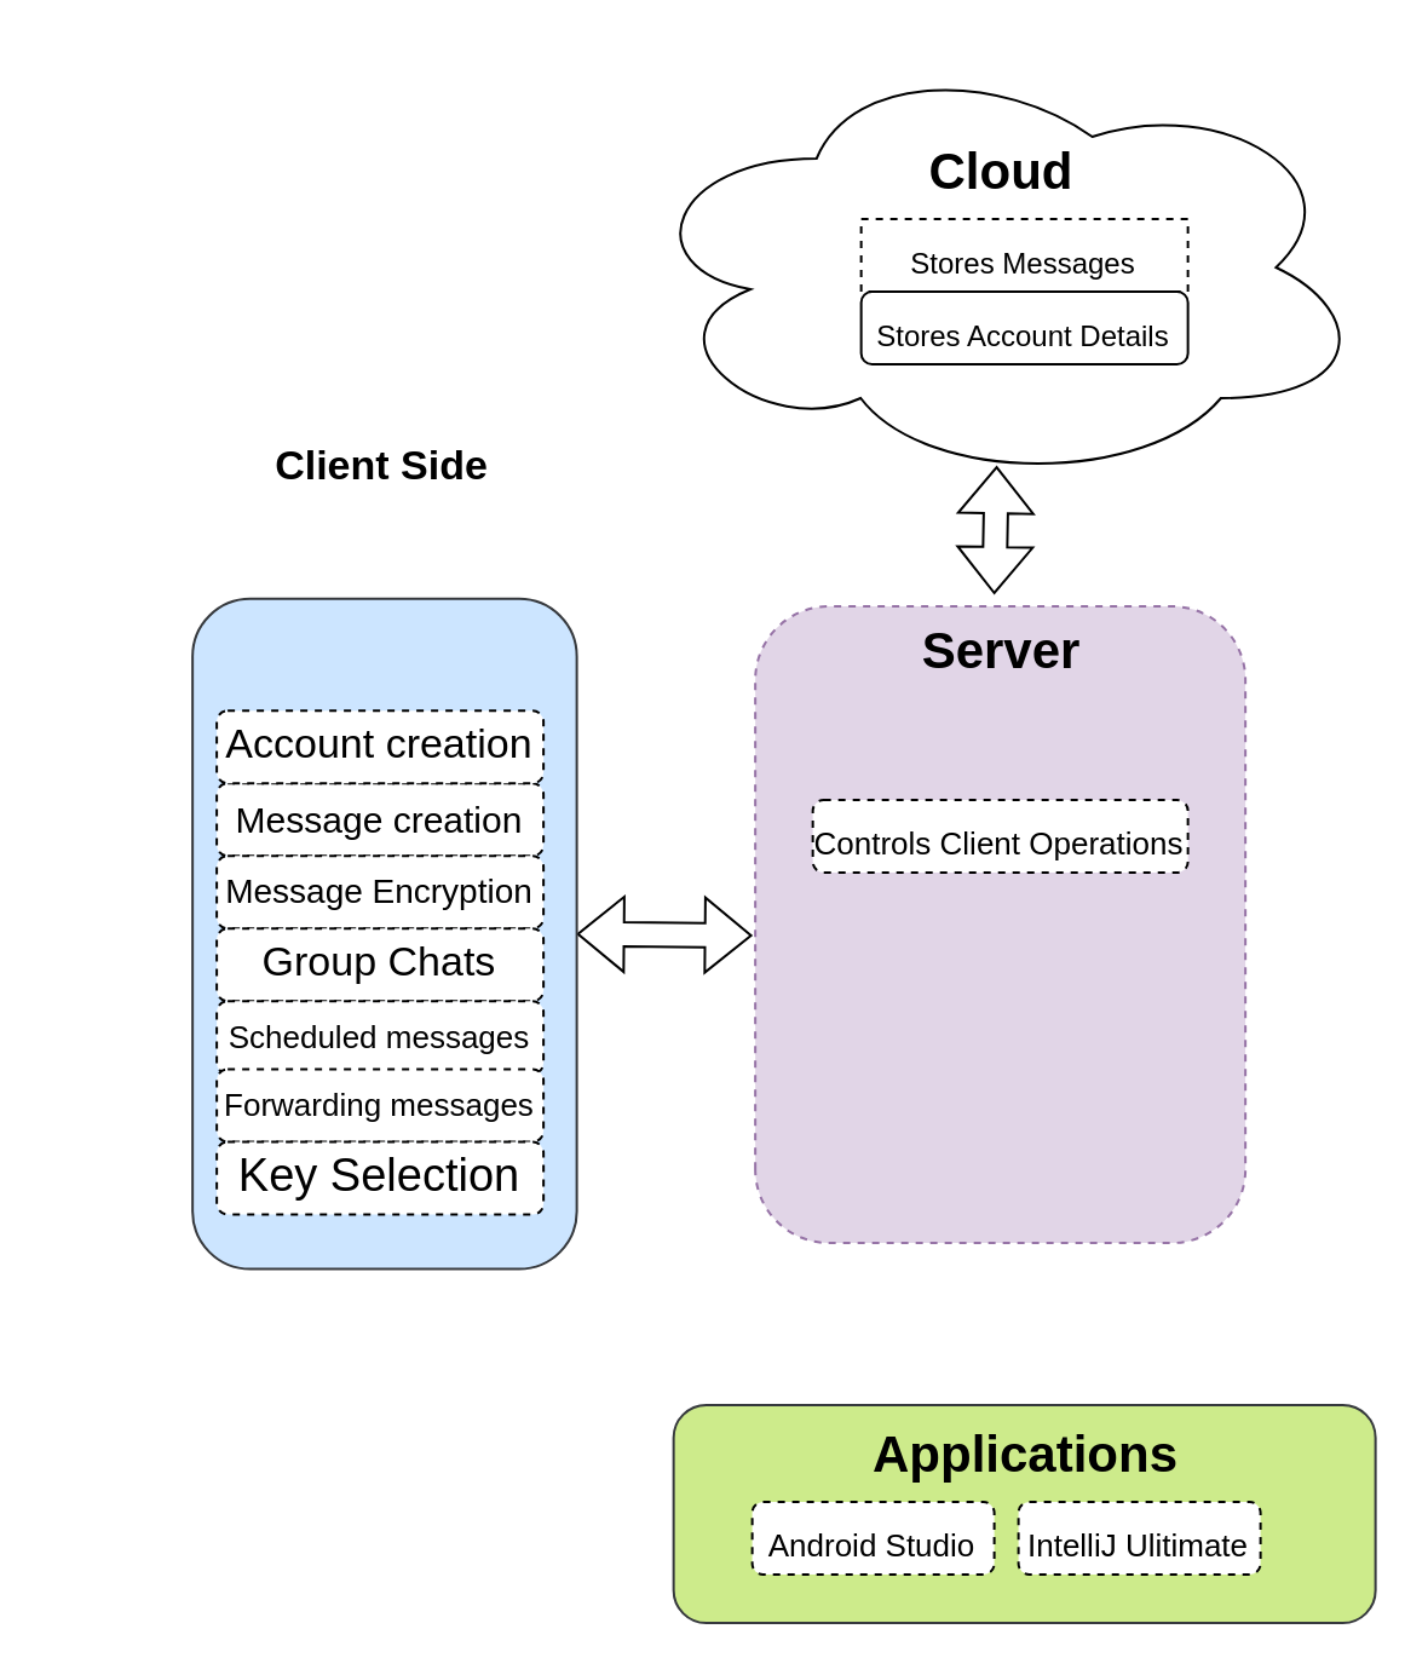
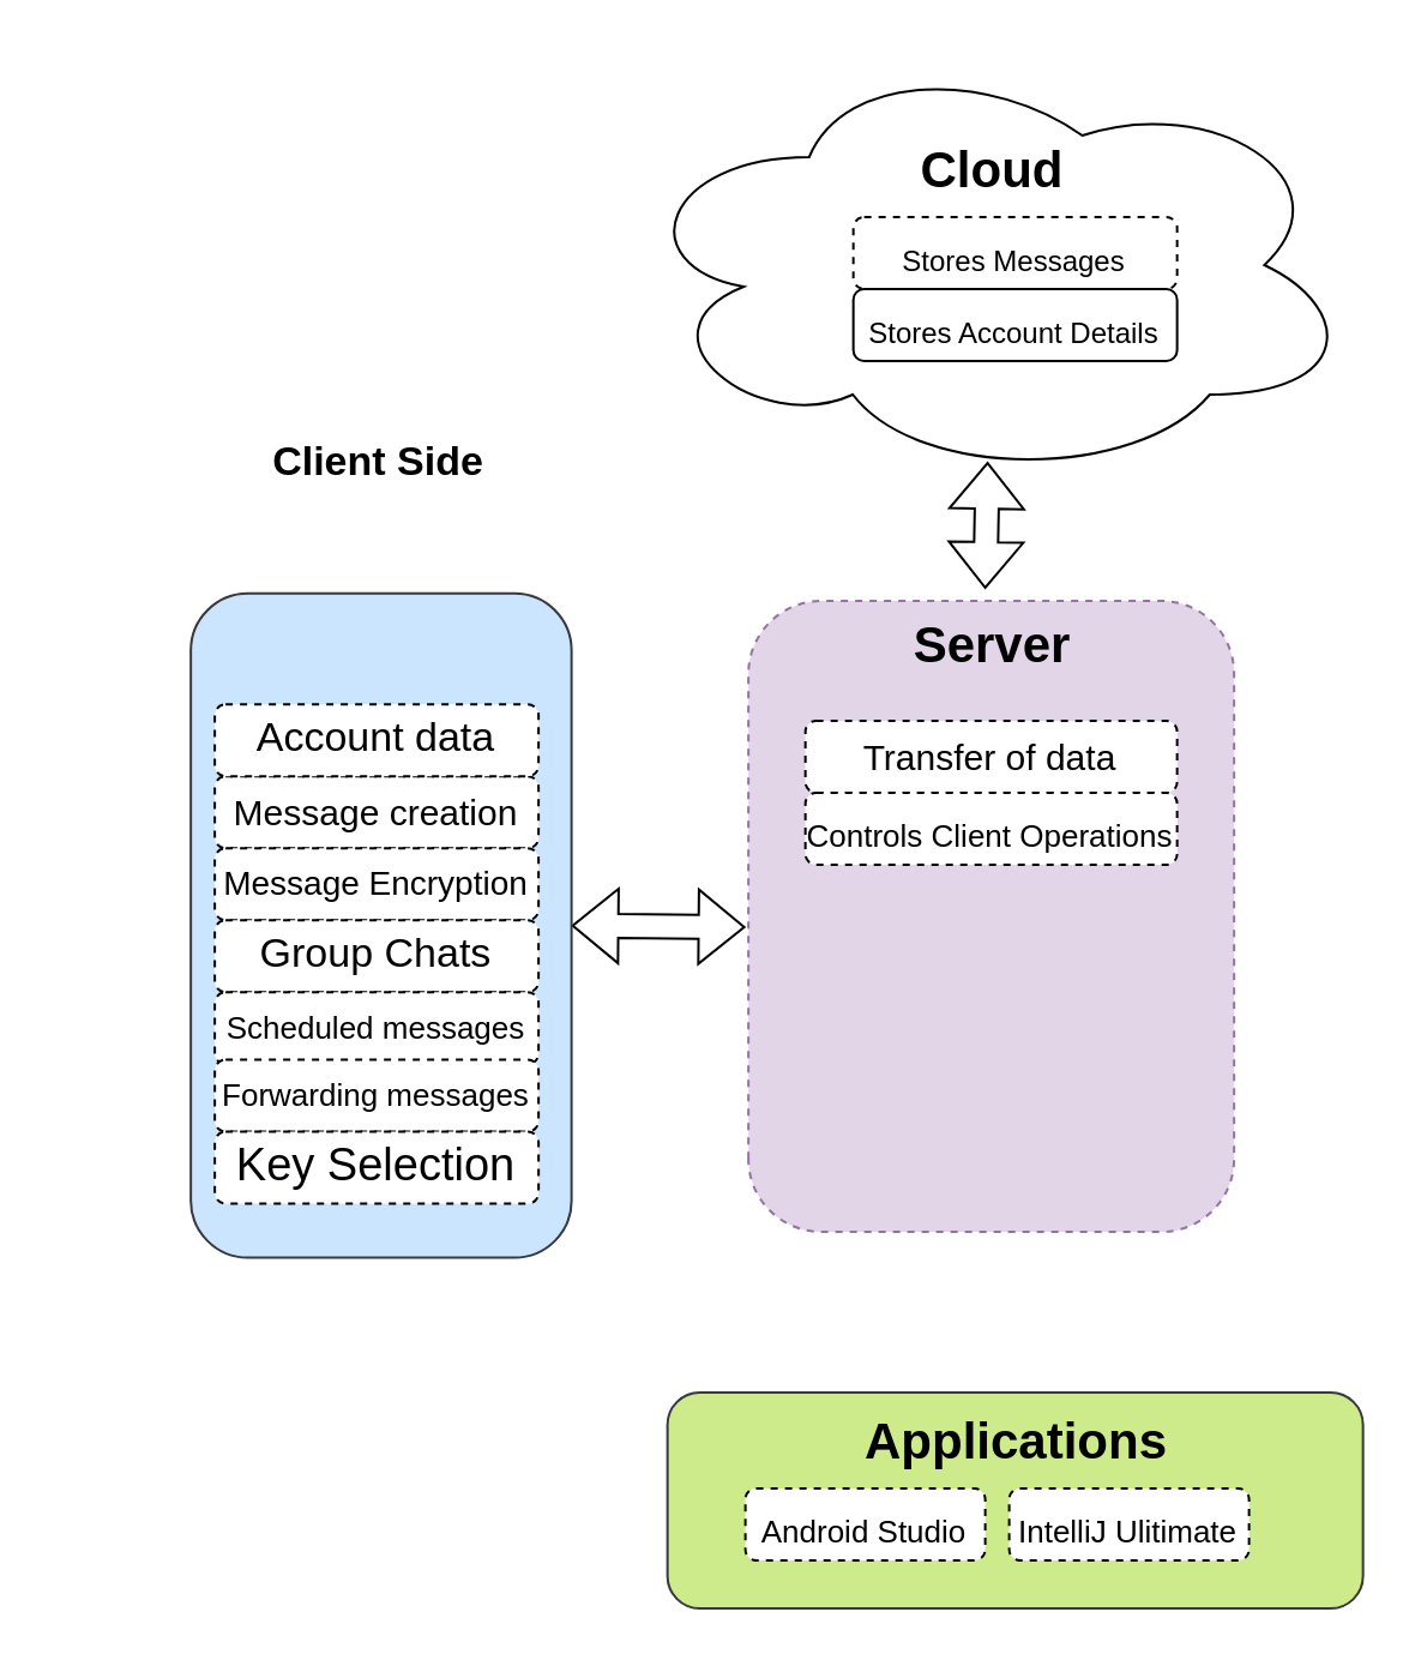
- <mxCell id="18" value="&lt;span style=&quot;font-size: 12px&quot;&gt;Stores Messages&lt;/span&gt;" style="whiteSpace=wrap;html=1;dashed=1;fontSize=21;rounded=0;" vertex="1" parent="1"><mxGeometry x="355.32" y="90" width="135" height="30" as="geometry" /></mxCell>
+ <mxCell id="18" value="&lt;span style=&quot;font-size: 12px&quot;&gt;Stores Messages&lt;/span&gt;" style="rounded=1;whiteSpace=wrap;html=1;dashed=1;fontSize=21;" vertex="1" parent="1"><mxGeometry x="355.32" y="90" width="135" height="30" as="geometry" /></mxCell>
- <mxCell id="10" value="&lt;font style=&quot;font-size: 17px;&quot;&gt;Account creation&lt;/font&gt;" style="rounded=1;whiteSpace=wrap;html=1;dashed=1;fontSize=17;" parent="1" vertex="1"><mxGeometry x="89.06" y="293.13" width="135" height="30" as="geometry" /></mxCell>
+ <mxCell id="10" value="&lt;font style=&quot;font-size: 17px;&quot;&gt;Account data&lt;/font&gt;" style="rounded=1;whiteSpace=wrap;html=1;dashed=1;fontSize=17;" parent="1" vertex="1"><mxGeometry x="89.06" y="293.13" width="135" height="30" as="geometry" /></mxCell>
+ <mxCell id="16" value="&lt;span style=&quot;font-size: 15px;&quot;&gt;Transfer of data&lt;/span&gt;" style="rounded=1;whiteSpace=wrap;html=1;dashed=1;fontSize=15;horizontal=1;" vertex="1" parent="1"><mxGeometry x="335.33" y="300" width="154.99" height="30" as="geometry" /></mxCell>
